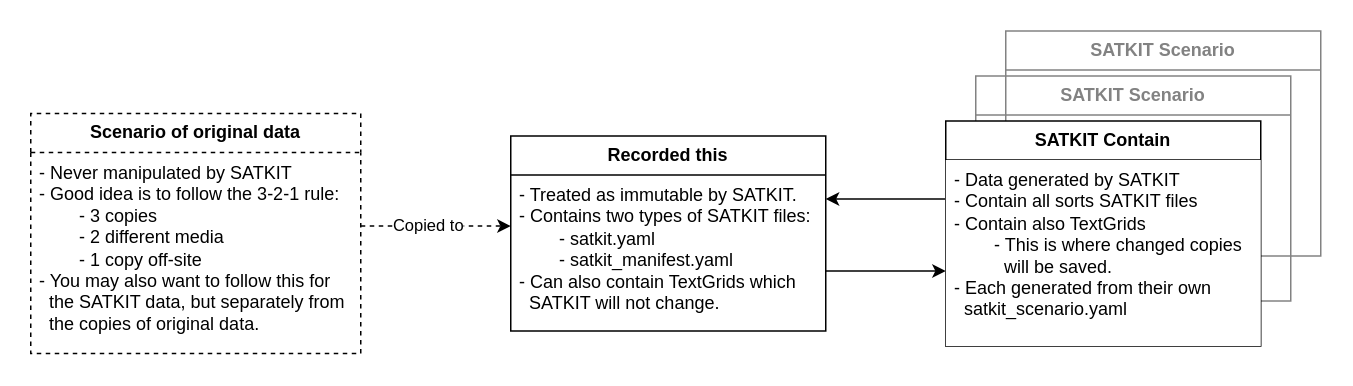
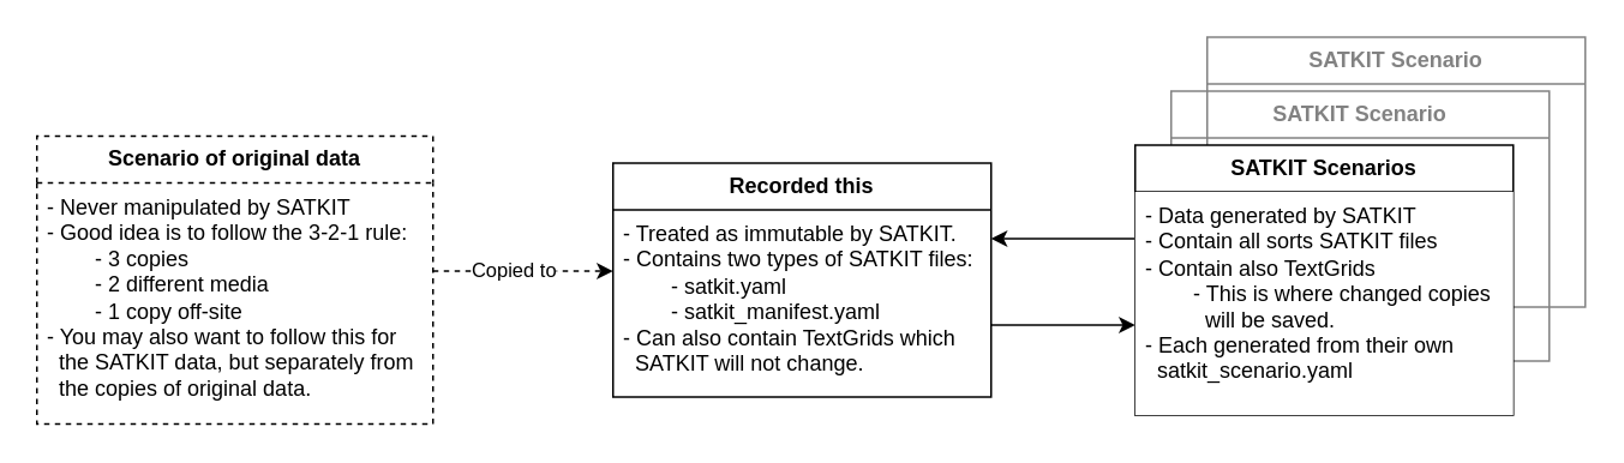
- <mxCell id="12" value="&lt;b&gt;SATKIT Contain&lt;/b&gt;" style="swimlane;fontStyle=0;childLayout=stackLayout;horizontal=1;startSize=26;fillColor=default;horizontalStack=0;resizeParent=1;resizeParentMax=0;resizeLast=0;collapsible=1;marginBottom=0;whiteSpace=wrap;html=1;" vertex="1" parent="1"><mxGeometry x="630" y="80" width="210" height="150" as="geometry" /></mxCell>
+ <mxCell id="12" value="&lt;b&gt;SATKIT Scenarios&lt;/b&gt;" style="swimlane;fontStyle=0;childLayout=stackLayout;horizontal=1;startSize=26;fillColor=default;horizontalStack=0;resizeParent=1;resizeParentMax=0;resizeLast=0;collapsible=1;marginBottom=0;whiteSpace=wrap;html=1;" vertex="1" parent="1"><mxGeometry x="630" y="80" width="210" height="150" as="geometry" /></mxCell>
